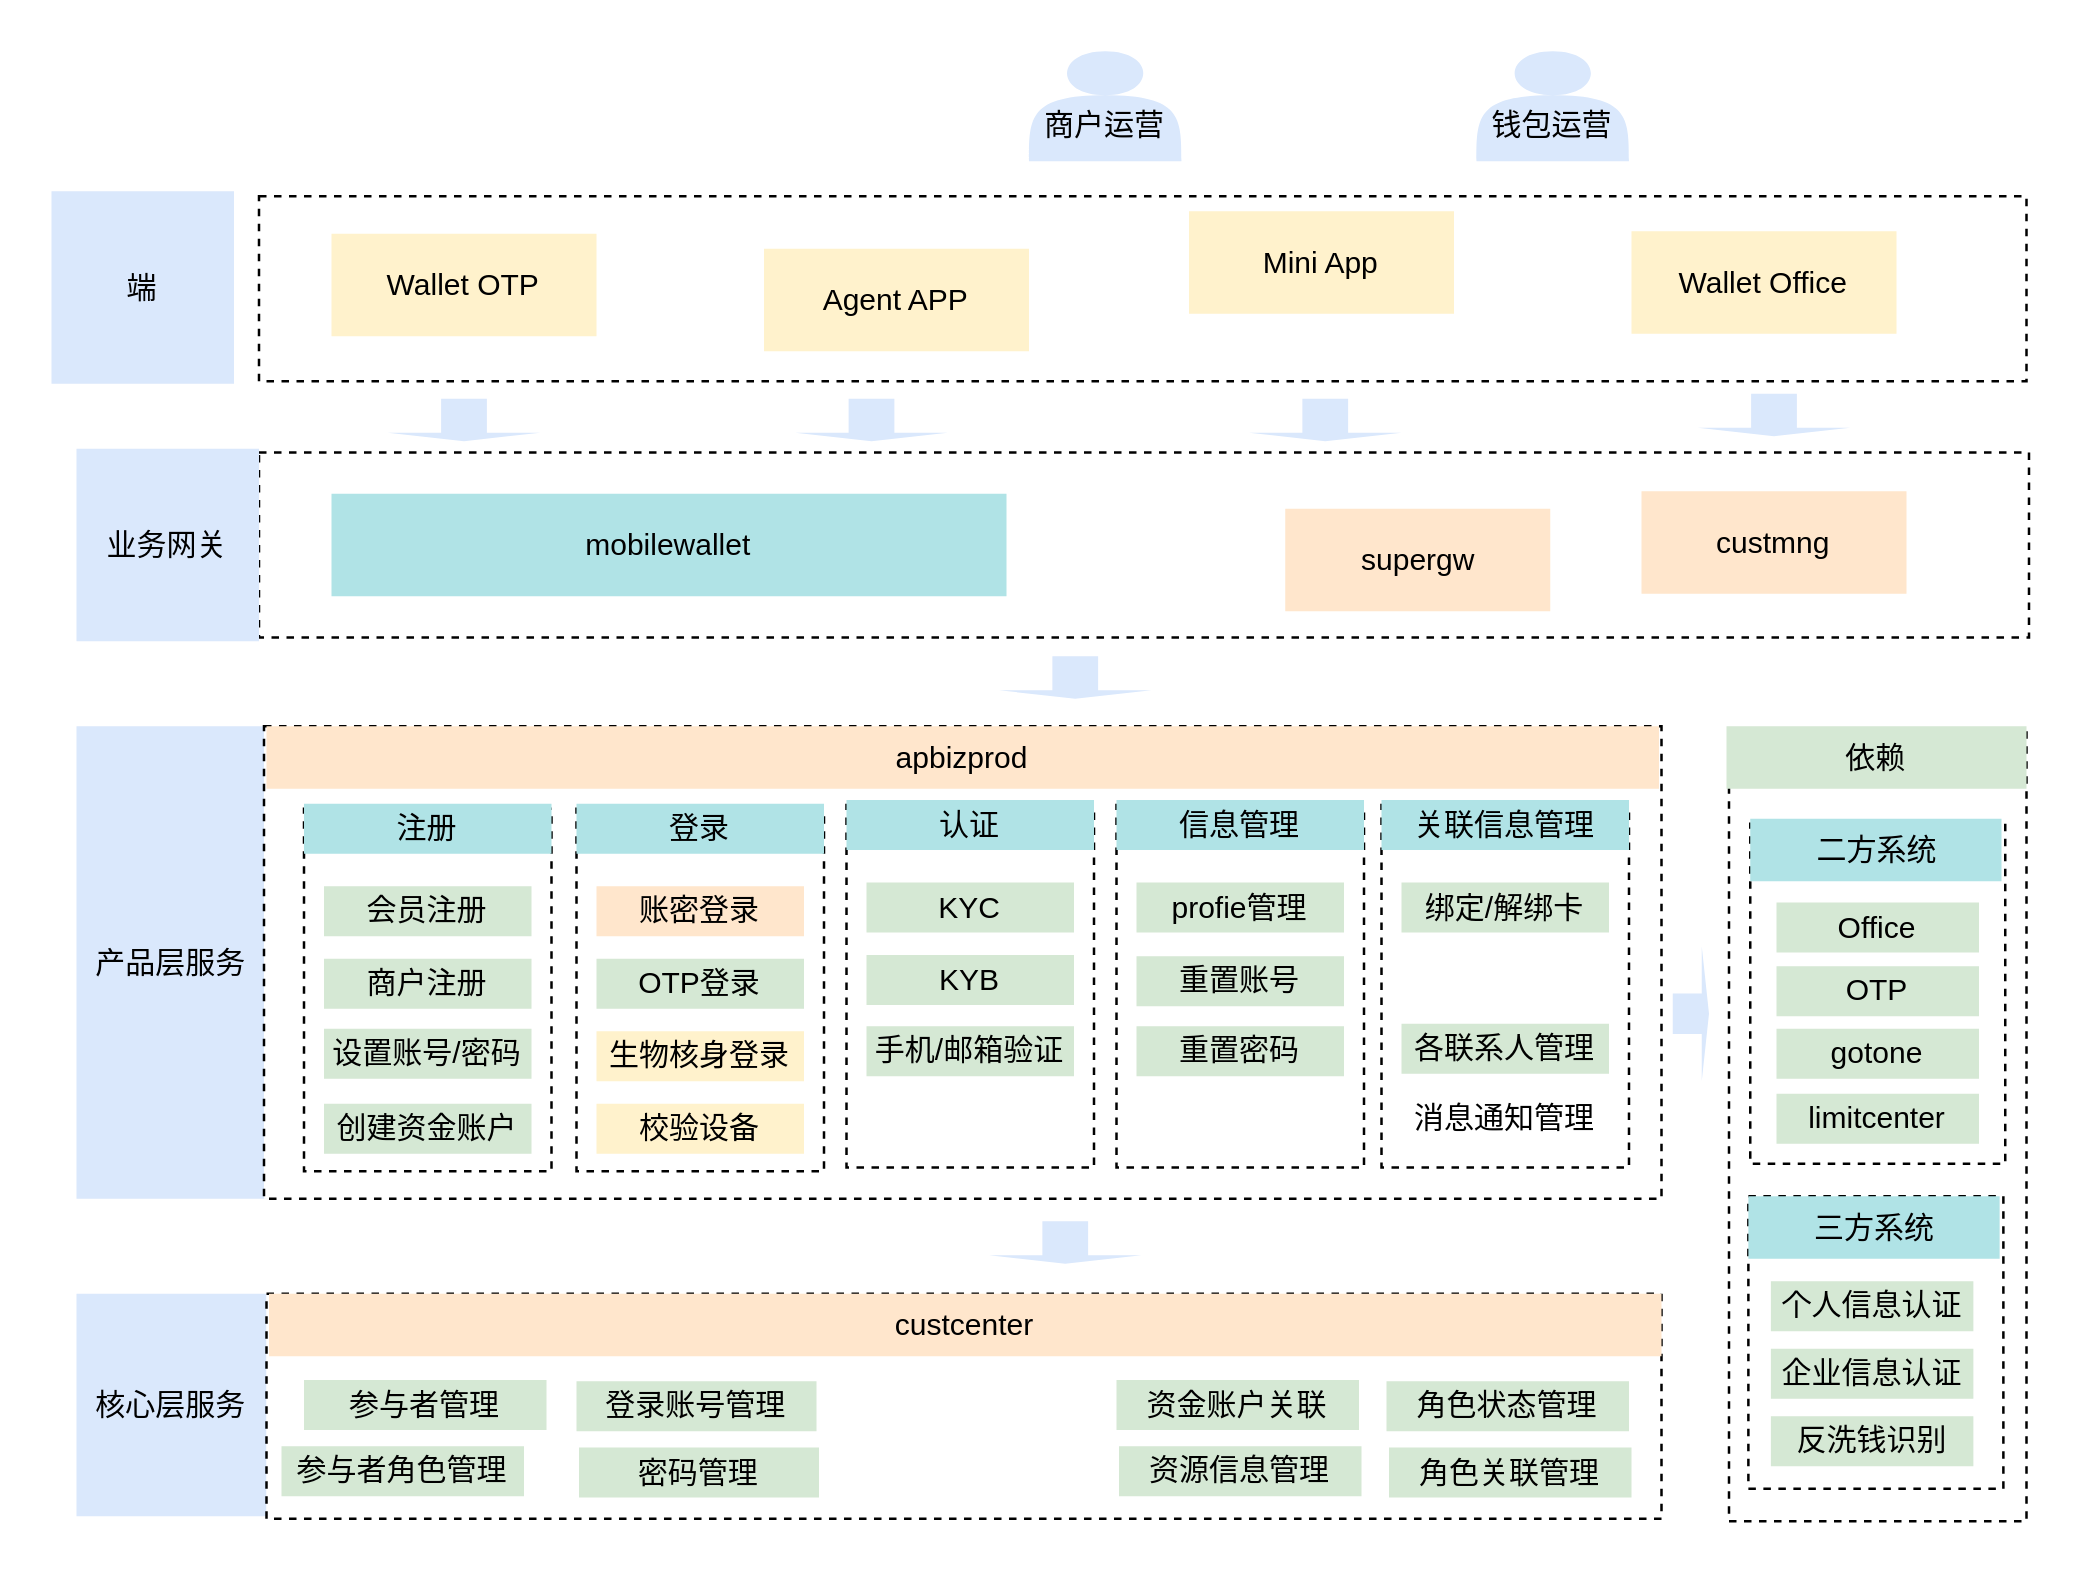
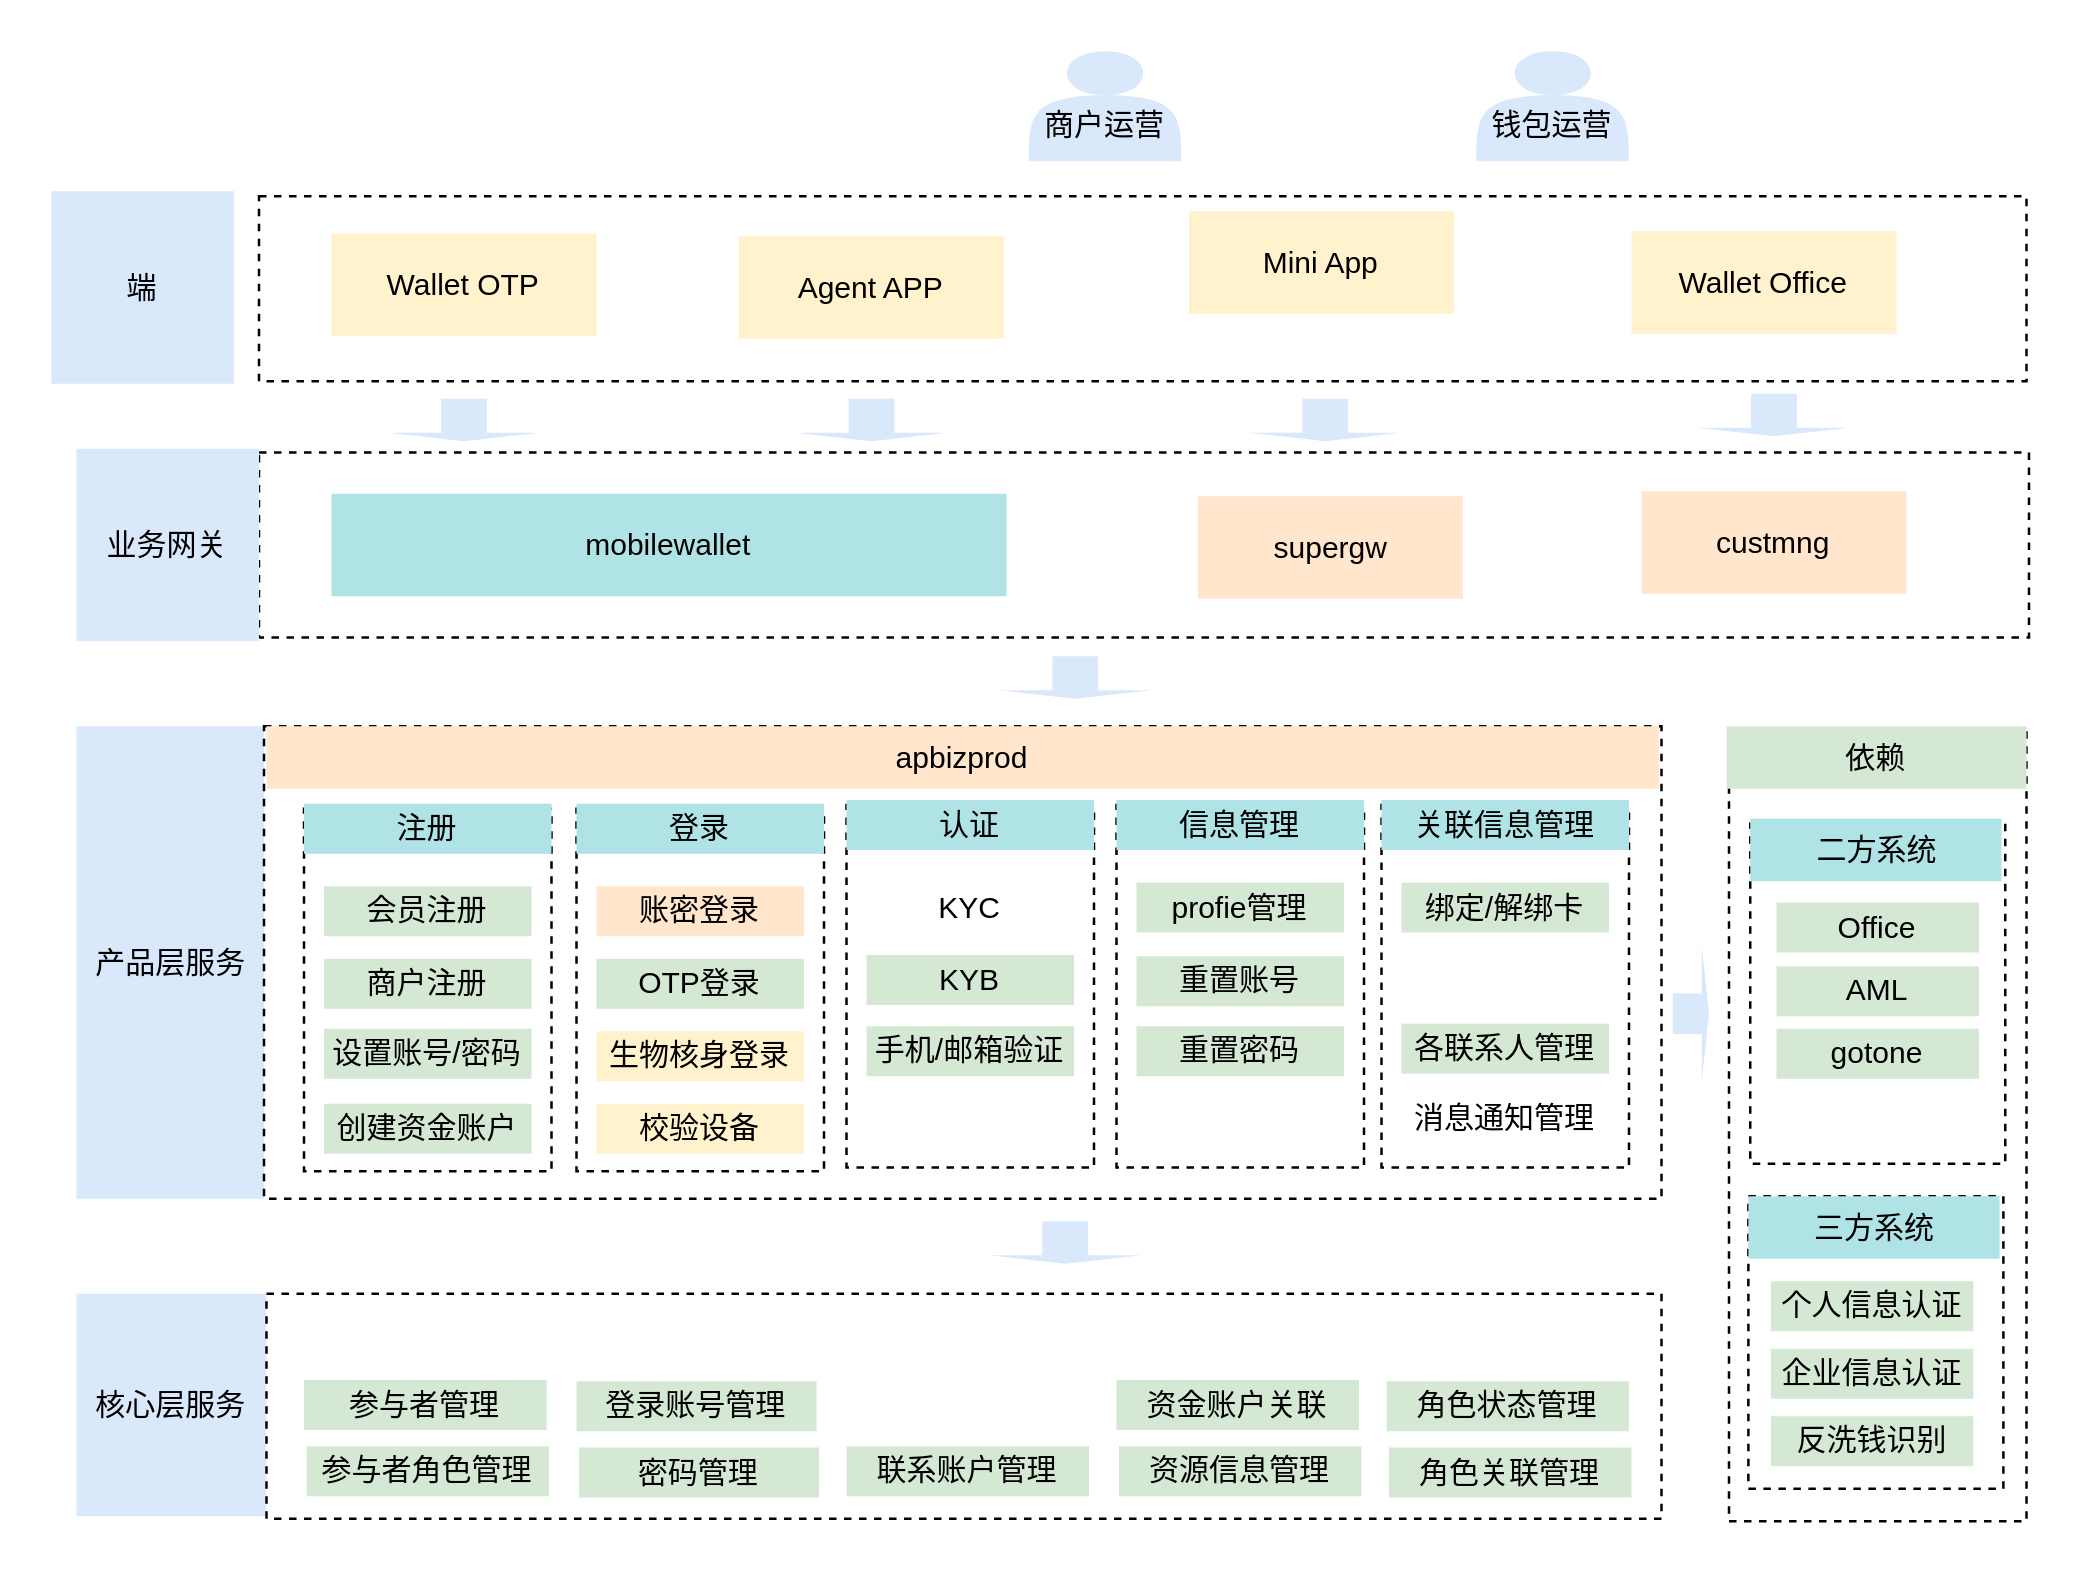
- <mxCell id="8" value="Agent APP" style="rounded=0;whiteSpace=wrap;html=1;fillColor=#fff2cc;strokeColor=none;" parent="1" vertex="1"><mxGeometry x="305" y="99" width="106" height="41" as="geometry" /></mxCell>
+ <mxCell id="8" value="Agent APP" style="rounded=0;whiteSpace=wrap;html=1;fillColor=#fff2cc;strokeColor=none;" parent="1" vertex="1"><mxGeometry x="295" y="94" width="106" height="41" as="geometry" /></mxCell>
- <mxCell id="13" value="supergw" style="rounded=0;whiteSpace=wrap;html=1;fillColor=#ffe6cc;strokeColor=none;" parent="1" vertex="1"><mxGeometry x="513.5" y="203" width="106" height="41" as="geometry" /></mxCell>
+ <mxCell id="13" value="supergw" style="rounded=0;whiteSpace=wrap;html=1;fillColor=#ffe6cc;strokeColor=none;" parent="1" vertex="1"><mxGeometry x="478.5" y="198" width="106" height="41" as="geometry" /></mxCell>
- <mxCell id="38" value="KYC" style="rounded=0;whiteSpace=wrap;html=1;fillColor=#d5e8d4;strokeColor=none;" parent="1" vertex="1"><mxGeometry x="346" y="352.5" width="83" height="20" as="geometry" /></mxCell>
+ <mxCell id="38" value="KYC" style="rounded=0;whiteSpace=wrap;html=1;fillColor=#ffffff;strokeColor=none;" parent="1" vertex="1"><mxGeometry x="346" y="352.5" width="83" height="20" as="geometry" /></mxCell>
- <mxCell id="56" value="OTP" style="rounded=0;whiteSpace=wrap;html=1;fillColor=#d5e8d4;strokeColor=none;" parent="1" vertex="1"><mxGeometry x="710" y="386" width="81" height="20" as="geometry" /></mxCell>
+ <mxCell id="56" value="AML" style="rounded=0;whiteSpace=wrap;html=1;fillColor=#d5e8d4;strokeColor=none;" parent="1" vertex="1"><mxGeometry x="710" y="386" width="81" height="20" as="geometry" /></mxCell>
- <mxCell id="58" value="limitcenter" style="rounded=0;whiteSpace=wrap;html=1;fillColor=#d5e8d4;strokeColor=none;" parent="1" vertex="1"><mxGeometry x="710" y="437" width="81" height="20" as="geometry" /></mxCell>
- <mxCell id="29" value="custcenter" style="rounded=0;whiteSpace=wrap;html=1;fillColor=#ffe6cc;strokeColor=none;" parent="1" vertex="1"><mxGeometry x="107" y="517" width="557" height="25" as="geometry" /></mxCell>
- <mxCell id="70" value="参与者角色管理" style="rounded=0;whiteSpace=wrap;html=1;fillColor=#d5e8d4;strokeColor=none;" parent="1" vertex="1"><mxGeometry x="112" y="578" width="97" height="20" as="geometry" /></mxCell>
+ <mxCell id="70" value="参与者角色管理" style="rounded=0;whiteSpace=wrap;html=1;fillColor=#d5e8d4;strokeColor=none;" parent="1" vertex="1"><mxGeometry x="122" y="578" width="97" height="20" as="geometry" /></mxCell>
+ <mxCell id="72" value="&lt;span style=&quot;&quot;&gt;联系账户管理&lt;/span&gt;" style="rounded=0;whiteSpace=wrap;html=1;fillColor=#d5e8d4;strokeColor=none;" parent="1" vertex="1"><mxGeometry x="338" y="578" width="97" height="20" as="geometry" /></mxCell>
